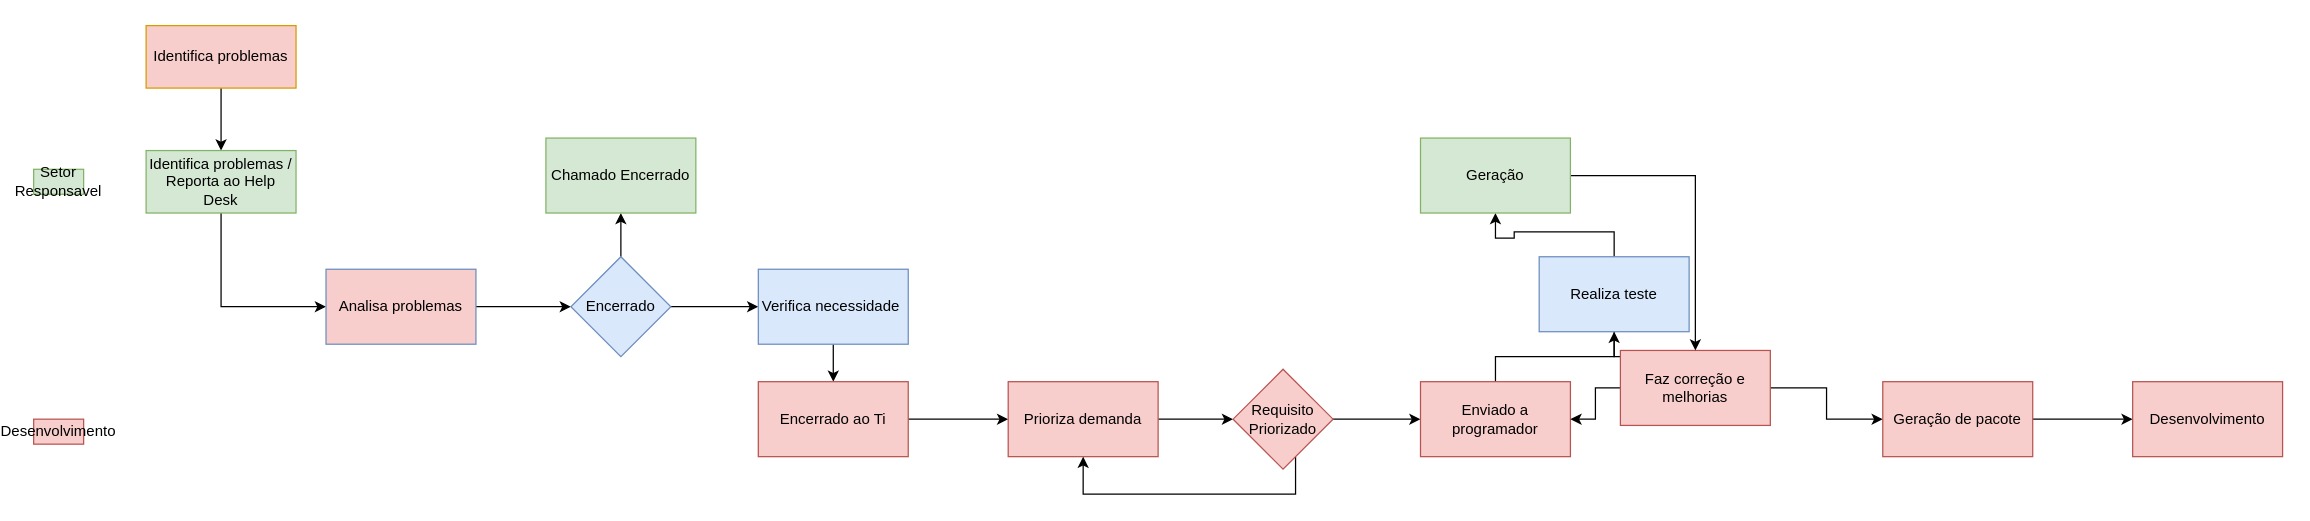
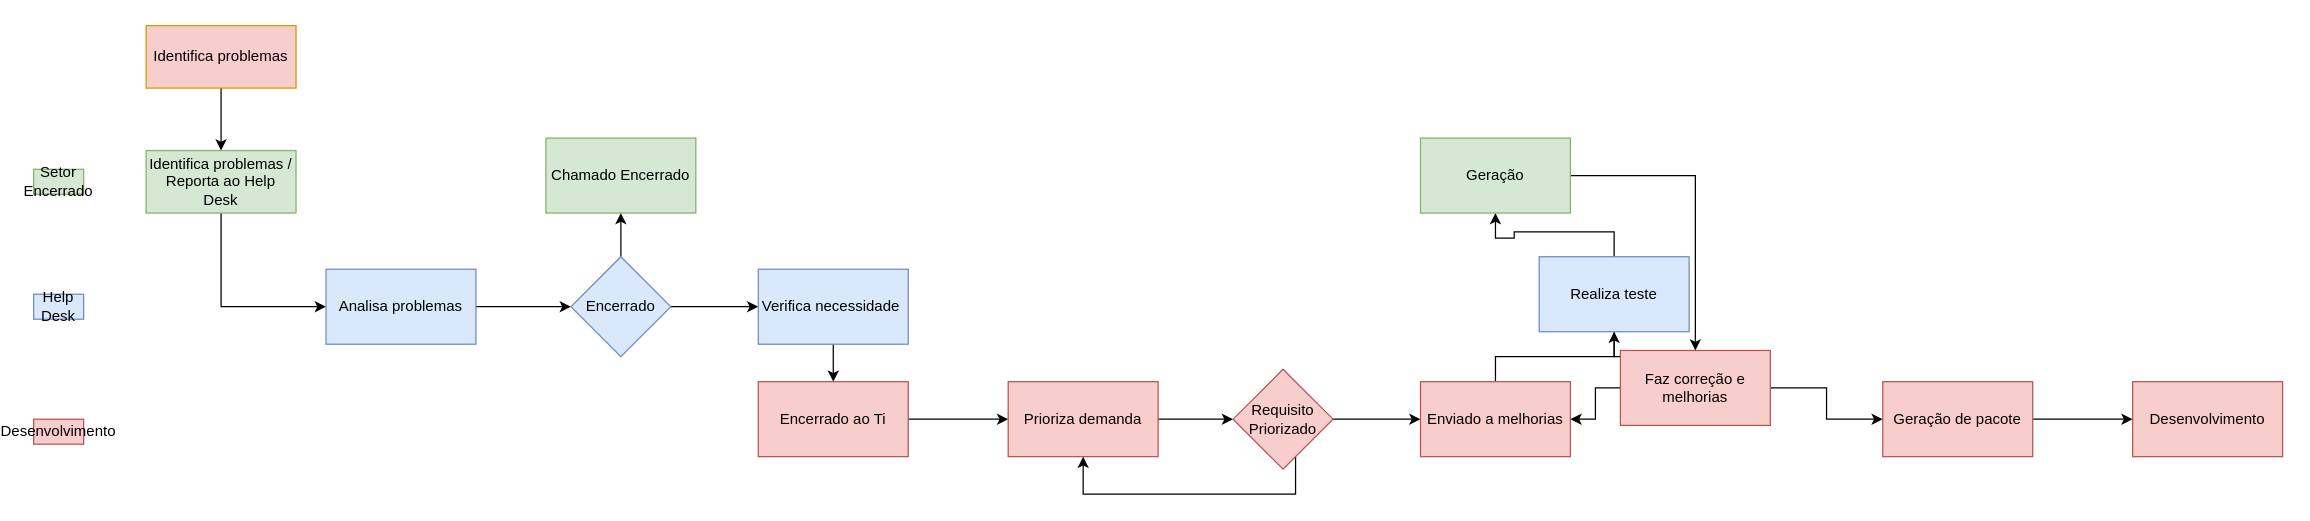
- <mxCell id="6" value="Setor Responsavel" style="text;html=1;strokeColor=#82b366;fillColor=#d5e8d4;align=center;verticalAlign=middle;whiteSpace=wrap;rounded=0;" vertex="1" parent="1"><mxGeometry x="20" y="135" width="40" height="20" as="geometry" /></mxCell>
+ <mxCell id="6" value="Setor Encerrado" style="text;html=1;strokeColor=#82b366;fillColor=#d5e8d4;align=center;verticalAlign=middle;whiteSpace=wrap;rounded=0;" vertex="1" parent="1"><mxGeometry x="20" y="135" width="40" height="20" as="geometry" /></mxCell>
+ <mxCell id="2" value="Help Desk" style="text;html=1;strokeColor=#6c8ebf;fillColor=#dae8fc;align=center;verticalAlign=middle;whiteSpace=wrap;rounded=0;" vertex="1" parent="1"><mxGeometry x="20" y="235" width="40" height="20" as="geometry" /></mxCell>
- <mxCell id="10" value="Analisa problemas" style="rounded=0;whiteSpace=wrap;html=1;fillColor=#f8cecc;strokeColor=#6c8ebf;" vertex="1" parent="1"><mxGeometry x="254" y="215" width="120" height="60" as="geometry" /></mxCell>
+ <mxCell id="10" value="Analisa problemas" style="rounded=0;whiteSpace=wrap;html=1;fillColor=#dae8fc;strokeColor=#6c8ebf;" vertex="1" parent="1"><mxGeometry x="254" y="215" width="120" height="60" as="geometry" /></mxCell>
- <mxCell id="25" value="Enviado a programador" style="whiteSpace=wrap;html=1;rounded=0;fillColor=#f8cecc;strokeColor=#b85450;" vertex="1" parent="1"><mxGeometry x="1130" y="305" width="120" height="60" as="geometry" /></mxCell>
+ <mxCell id="25" value="Enviado a melhorias" style="whiteSpace=wrap;html=1;rounded=0;fillColor=#f8cecc;strokeColor=#b85450;" vertex="1" parent="1"><mxGeometry x="1130" y="305" width="120" height="60" as="geometry" /></mxCell>
